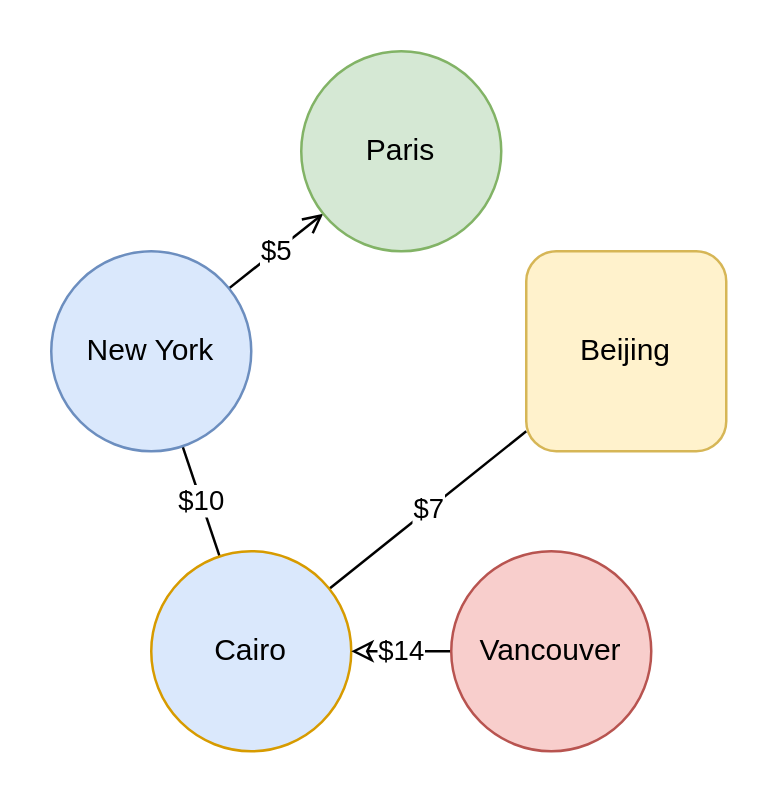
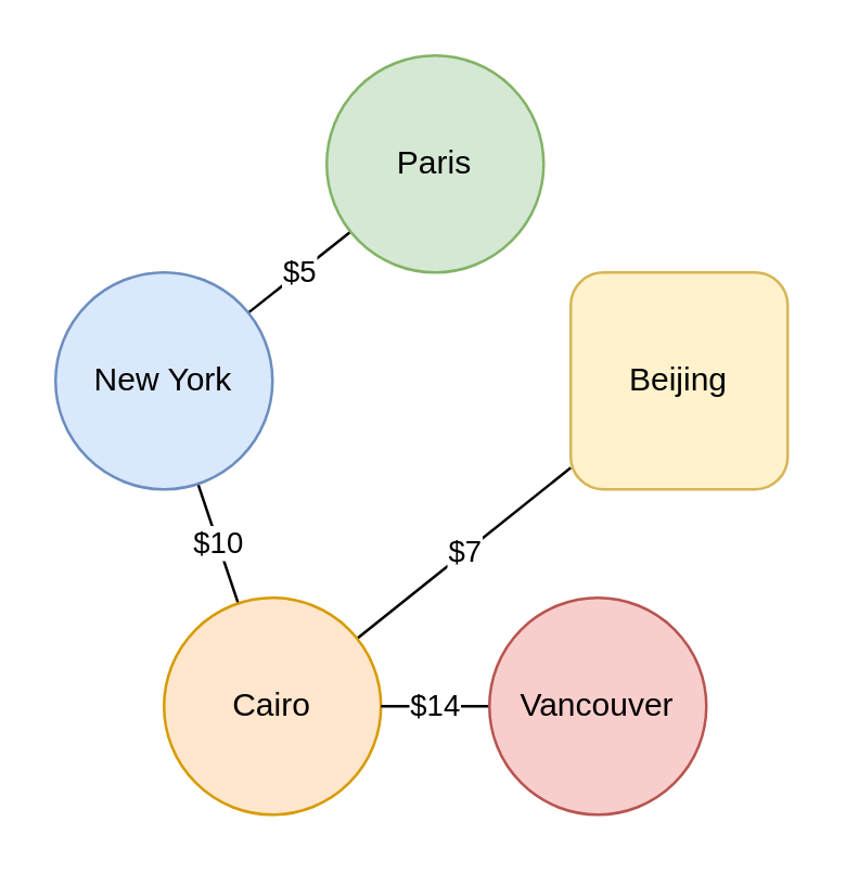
- <mxCell id="2" value="$5" style="rounded=0;orthogonalLoop=1;jettySize=auto;html=1;endArrow=open;endFill=0;" parent="1" source="4" target="5" edge="1"><mxGeometry relative="1" as="geometry" /></mxCell>
+ <mxCell id="2" value="$5" style="rounded=0;orthogonalLoop=1;jettySize=auto;html=1;endArrow=none;endFill=0;" parent="1" source="4" target="5" edge="1"><mxGeometry relative="1" as="geometry" /></mxCell>
- <mxCell id="8" value="Cairo" style="ellipse;whiteSpace=wrap;html=1;aspect=fixed;fillColor=#dae8fc;strokeColor=#d79b00;" parent="1" vertex="1"><mxGeometry x="60" y="220" width="80" height="80" as="geometry" /></mxCell>
+ <mxCell id="8" value="Cairo" style="ellipse;whiteSpace=wrap;html=1;aspect=fixed;fillColor=#ffe6cc;strokeColor=#d79b00;" parent="1" vertex="1"><mxGeometry x="60" y="220" width="80" height="80" as="geometry" /></mxCell>
- <mxCell id="9" value="$14" style="edgeStyle=none;rounded=0;orthogonalLoop=1;jettySize=auto;html=1;exitX=0;exitY=0.5;exitDx=0;exitDy=0;entryX=1;entryY=0.5;entryDx=0;entryDy=0;endArrow=classic;endFill=0;" parent="1" source="10" target="8" edge="1"><mxGeometry relative="1" as="geometry" /></mxCell>
+ <mxCell id="9" value="$14" style="edgeStyle=none;rounded=0;orthogonalLoop=1;jettySize=auto;html=1;exitX=0;exitY=0.5;exitDx=0;exitDy=0;entryX=1;entryY=0.5;entryDx=0;entryDy=0;endArrow=none;endFill=0;" parent="1" source="10" target="8" edge="1"><mxGeometry relative="1" as="geometry" /></mxCell>
